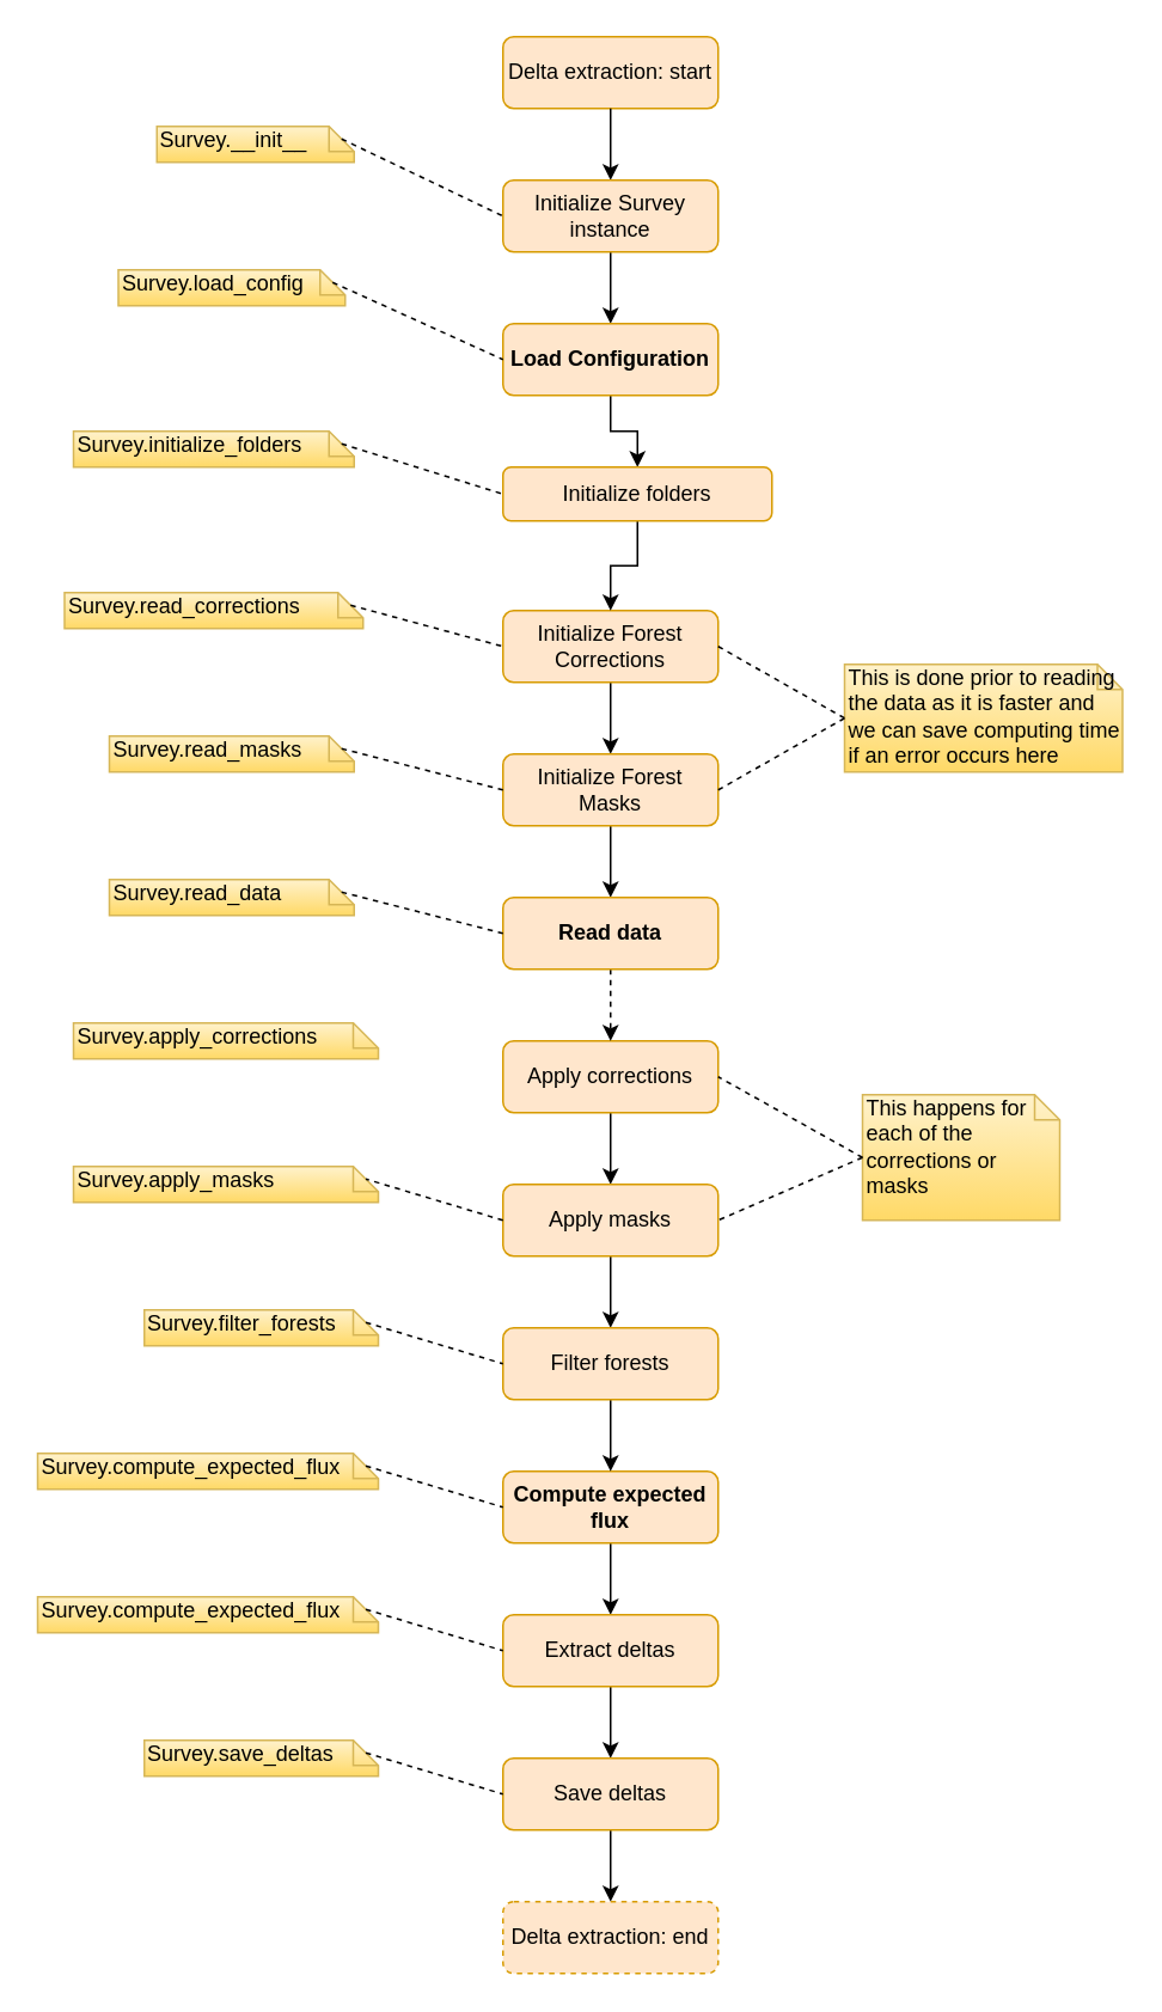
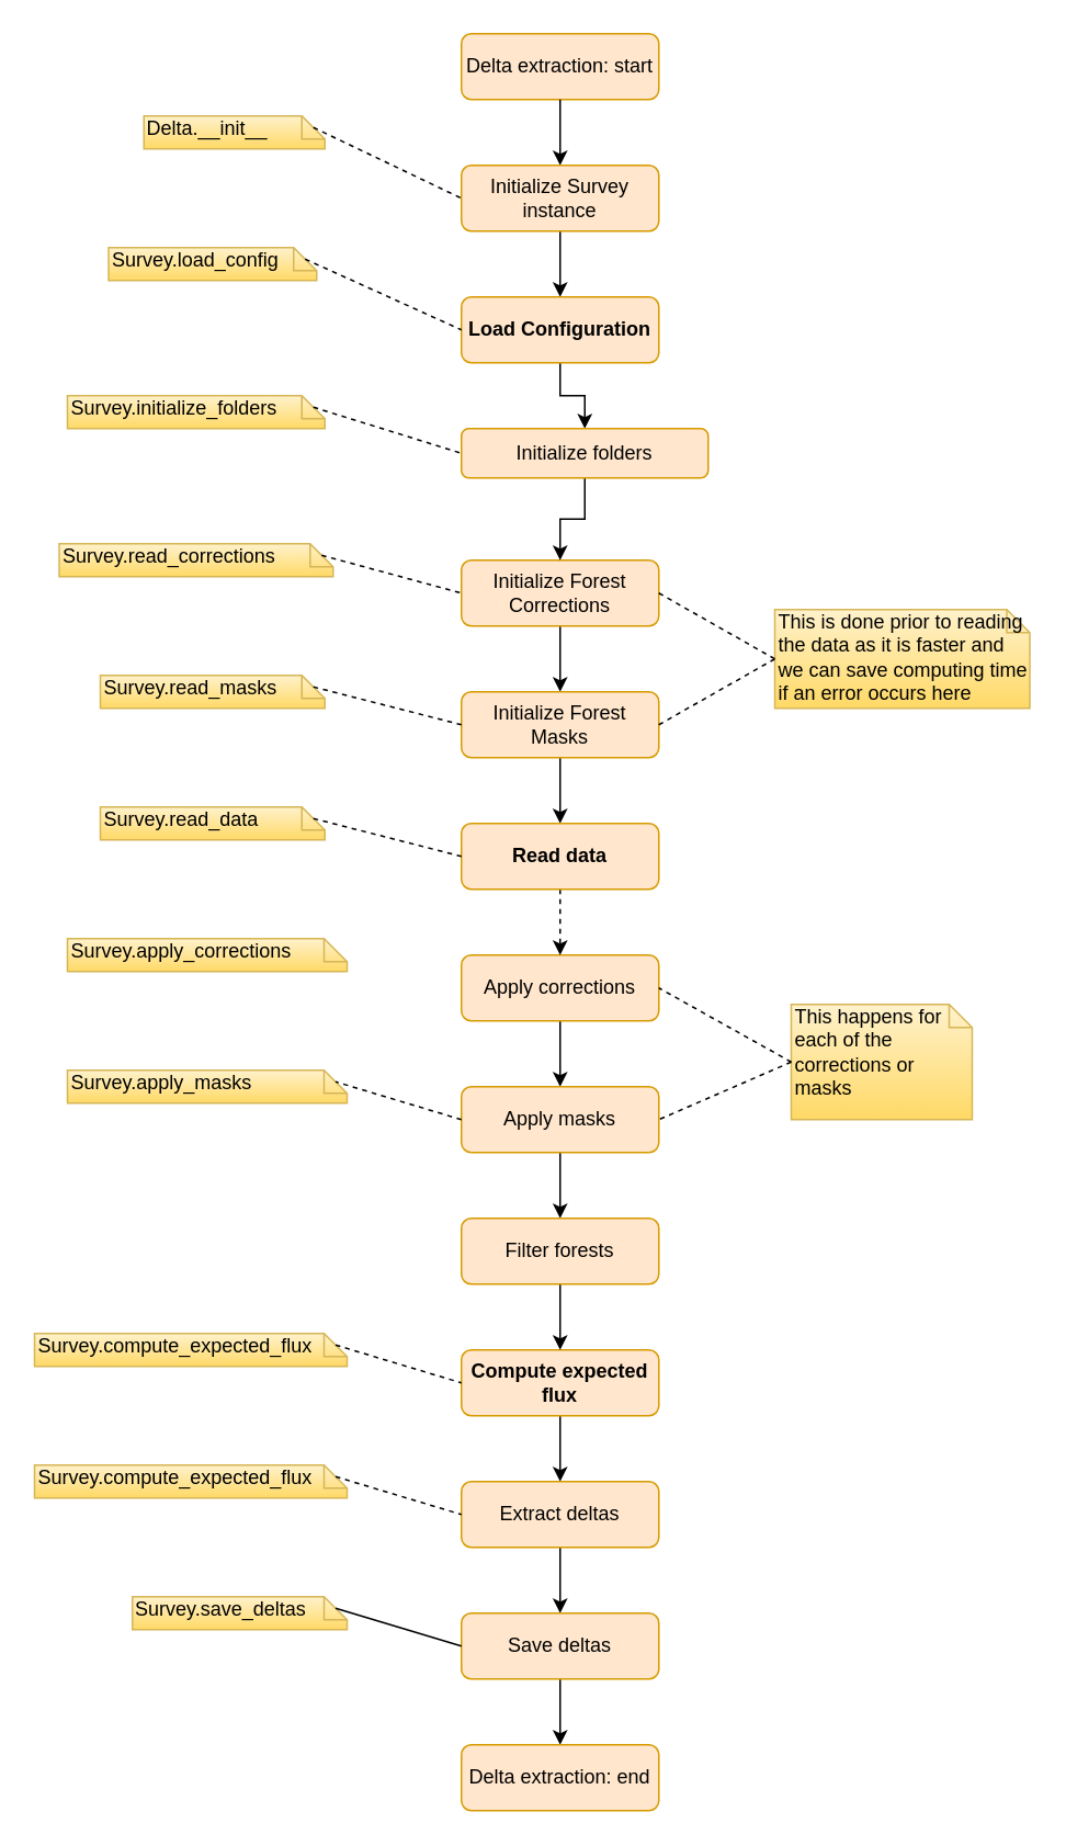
- <mxCell id="7" value="Survey.__init__" style="shape=note;whiteSpace=wrap;html=1;size=14;verticalAlign=top;align=left;spacingTop=-6;rounded=0;shadow=0;glass=0;comic=0;strokeColor=#d6b656;fillColor=#fff2cc;gradientColor=#ffd966;" parent="1" vertex="1"><mxGeometry x="87" y="70" width="110" height="20" as="geometry" /></mxCell>
+ <mxCell id="7" value="Delta.__init__" style="shape=note;whiteSpace=wrap;html=1;size=14;verticalAlign=top;align=left;spacingTop=-6;rounded=0;shadow=0;glass=0;comic=0;strokeColor=#d6b656;fillColor=#fff2cc;gradientColor=#ffd966;" parent="1" vertex="1"><mxGeometry x="87" y="70" width="110" height="20" as="geometry" /></mxCell>
- <mxCell id="57" value="Survey.filter_forests" style="shape=note;whiteSpace=wrap;html=1;size=14;verticalAlign=top;align=left;spacingTop=-6;rounded=0;shadow=0;glass=0;comic=0;strokeColor=#d6b656;fillColor=#fff2cc;gradientColor=#ffd966;" parent="1" vertex="1"><mxGeometry x="80" y="730" width="130.5" height="20" as="geometry" /></mxCell>
- <mxCell id="58" value="" style="endArrow=none;dashed=1;endFill=0;endSize=12;html=1;exitX=0;exitY=0;exitDx=123.5;exitDy=7;exitPerimeter=0;entryX=0;entryY=0.5;entryDx=0;entryDy=0;" parent="1" source="57" target="56" edge="1"><mxGeometry width="160" relative="1" as="geometry"><mxPoint x="229.5" y="948" as="sourcePoint" /><mxPoint x="260" y="770" as="targetPoint" /></mxGeometry></mxCell>
- <mxCell id="53" value="" style="endArrow=none;dashed=1;endFill=0;endSize=12;html=1;exitX=0;exitY=0;exitDx=123.5;exitDy=7;exitPerimeter=0;entryX=0;entryY=0.5;entryDx=0;entryDy=0;" parent="1" source="52" target="51" edge="1"><mxGeometry width="160" relative="1" as="geometry"><mxPoint x="229.5" y="1188" as="sourcePoint" /><mxPoint x="270" y="1000" as="targetPoint" /></mxGeometry></mxCell>
+ <mxCell id="53" value="" style="endArrow=none;dashed=0;endFill=0;endSize=12;html=1;exitX=0;exitY=0;exitDx=123.5;exitDy=7;exitPerimeter=0;entryX=0;entryY=0.5;entryDx=0;entryDy=0;" parent="1" source="52" target="51" edge="1"><mxGeometry width="160" relative="1" as="geometry"><mxPoint x="229.5" y="1188" as="sourcePoint" /><mxPoint x="270" y="1000" as="targetPoint" /></mxGeometry></mxCell>
- <mxCell id="54" value="Delta extraction: end" style="rounded=1;whiteSpace=wrap;html=1;fillColor=#ffe6cc;strokeColor=#d79b00;dashed=1;" parent="1" vertex="1"><mxGeometry x="280" y="1060" width="120" height="40" as="geometry" /></mxCell>
+ <mxCell id="54" value="Delta extraction: end" style="rounded=1;whiteSpace=wrap;html=1;fillColor=#ffe6cc;strokeColor=#d79b00;" parent="1" vertex="1"><mxGeometry x="280" y="1060" width="120" height="40" as="geometry" /></mxCell>
